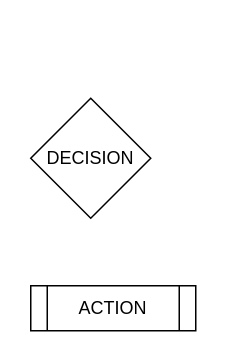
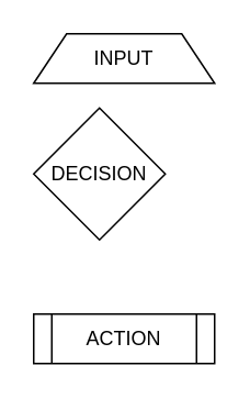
+ <mxCell id="2" value="INPUT" style="shape=trapezoid;perimeter=trapezoidPerimeter;whiteSpace=wrap;html=1;fixedSize=1;" vertex="1" parent="1"><mxGeometry x="20" y="20" width="110" height="30" as="geometry" /></mxCell>
